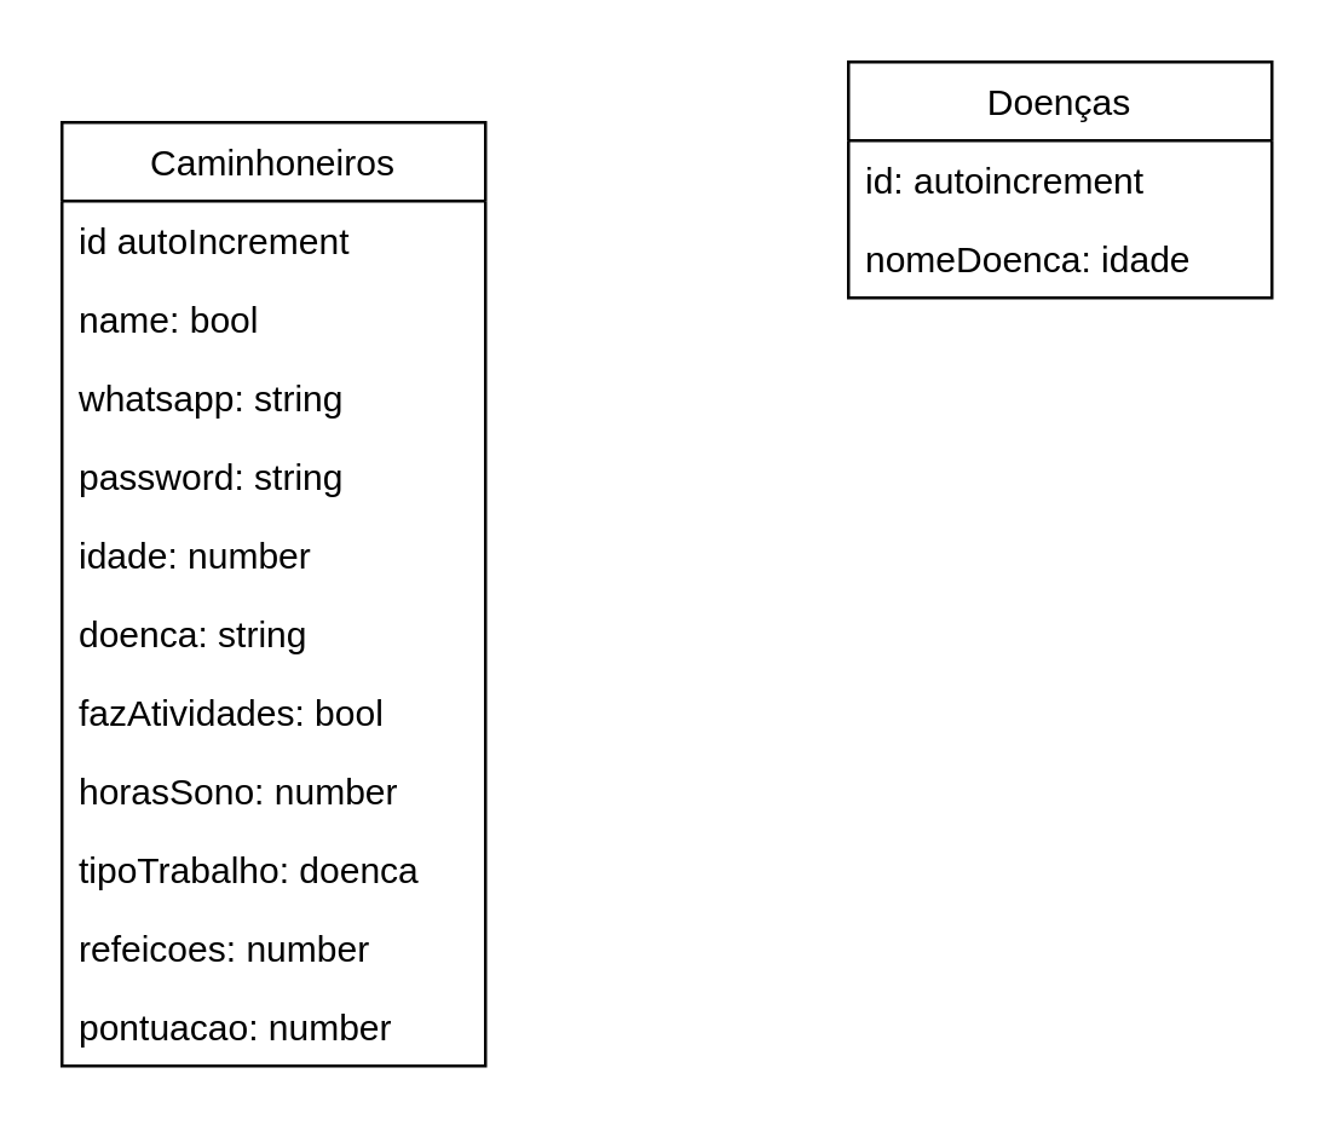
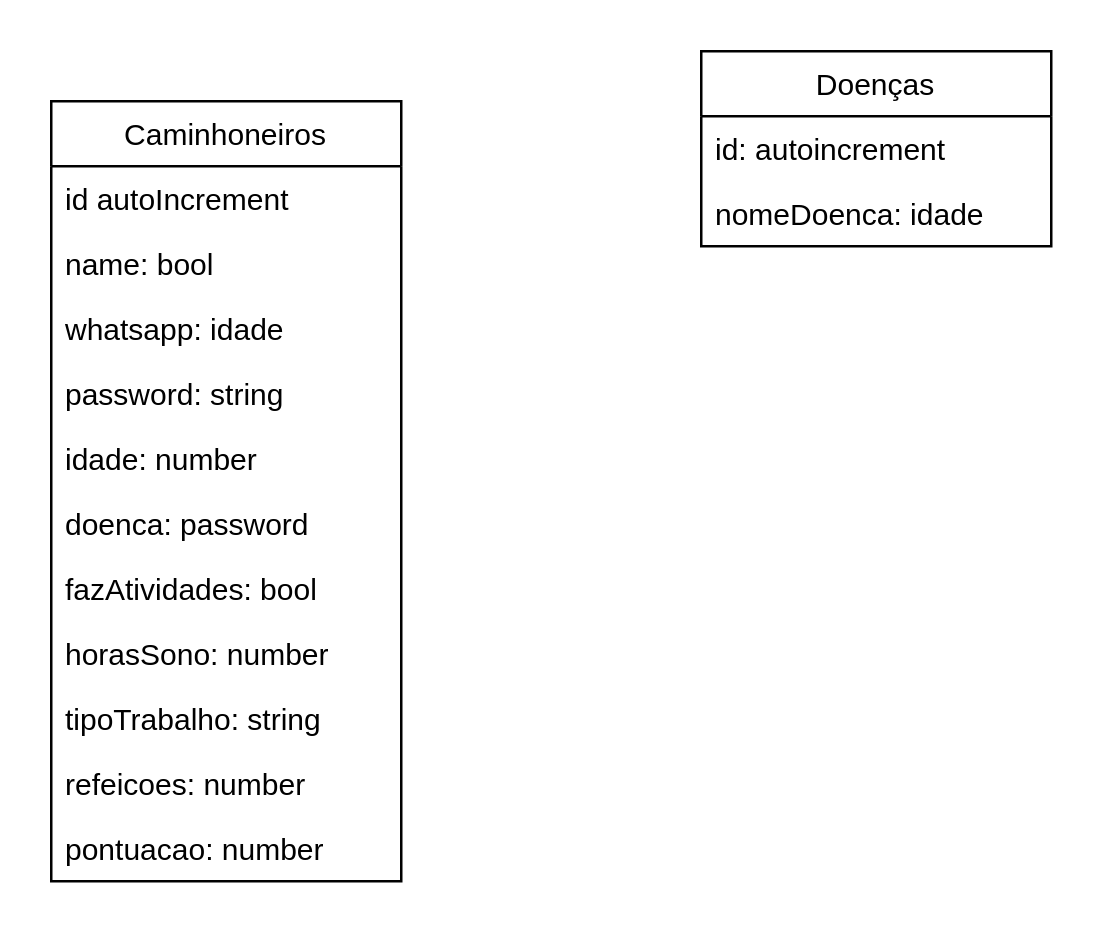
- <mxCell id="5" value="whatsapp: string" style="text;strokeColor=none;fillColor=none;align=left;verticalAlign=top;spacingLeft=4;spacingRight=4;overflow=hidden;rotatable=0;points=[[0,0.5],[1,0.5]];portConstraint=eastwest;" vertex="1" parent="2"><mxGeometry y="78" width="140" height="26" as="geometry" /></mxCell>
+ <mxCell id="5" value="whatsapp: idade" style="text;strokeColor=none;fillColor=none;align=left;verticalAlign=top;spacingLeft=4;spacingRight=4;overflow=hidden;rotatable=0;points=[[0,0.5],[1,0.5]];portConstraint=eastwest;" vertex="1" parent="2"><mxGeometry y="78" width="140" height="26" as="geometry" /></mxCell>
- <mxCell id="8" value="doenca: string" style="text;strokeColor=none;fillColor=none;align=left;verticalAlign=top;spacingLeft=4;spacingRight=4;overflow=hidden;rotatable=0;points=[[0,0.5],[1,0.5]];portConstraint=eastwest;" vertex="1" parent="2"><mxGeometry y="156" width="140" height="26" as="geometry" /></mxCell>
+ <mxCell id="8" value="doenca: password" style="text;strokeColor=none;fillColor=none;align=left;verticalAlign=top;spacingLeft=4;spacingRight=4;overflow=hidden;rotatable=0;points=[[0,0.5],[1,0.5]];portConstraint=eastwest;" vertex="1" parent="2"><mxGeometry y="156" width="140" height="26" as="geometry" /></mxCell>
- <mxCell id="11" value="tipoTrabalho: doenca&#10;" style="text;strokeColor=none;fillColor=none;align=left;verticalAlign=top;spacingLeft=4;spacingRight=4;overflow=hidden;rotatable=0;points=[[0,0.5],[1,0.5]];portConstraint=eastwest;" vertex="1" parent="2"><mxGeometry y="234" width="140" height="26" as="geometry" /></mxCell>
+ <mxCell id="11" value="tipoTrabalho: string&#10;" style="text;strokeColor=none;fillColor=none;align=left;verticalAlign=top;spacingLeft=4;spacingRight=4;overflow=hidden;rotatable=0;points=[[0,0.5],[1,0.5]];portConstraint=eastwest;" vertex="1" parent="2"><mxGeometry y="234" width="140" height="26" as="geometry" /></mxCell>
